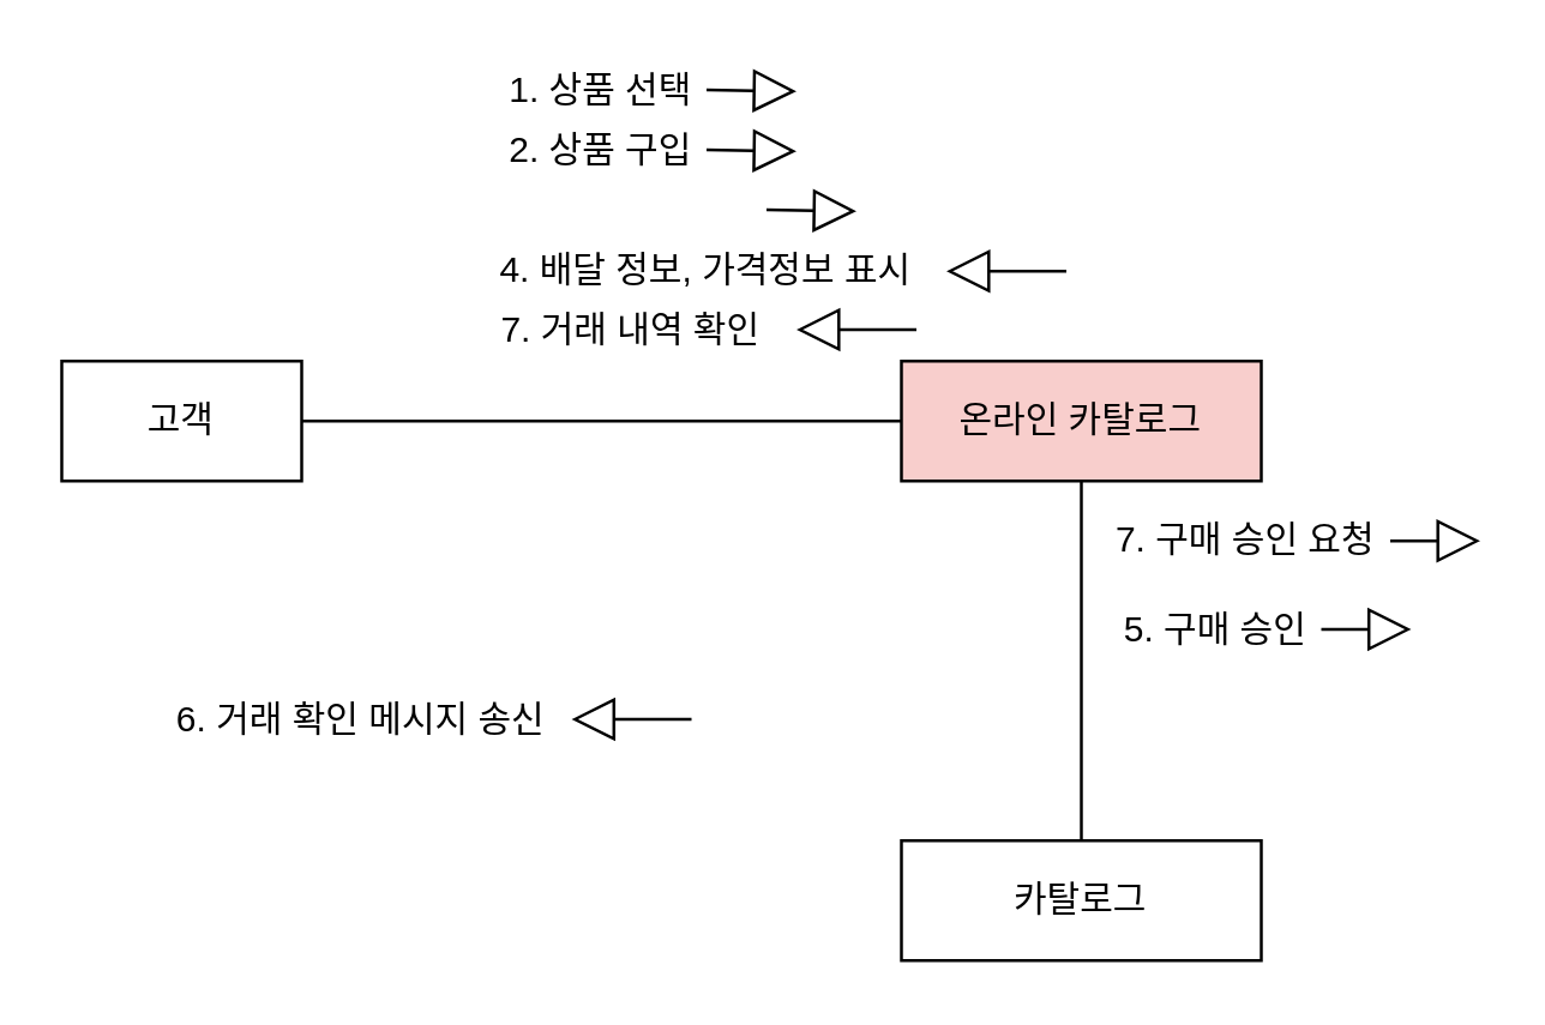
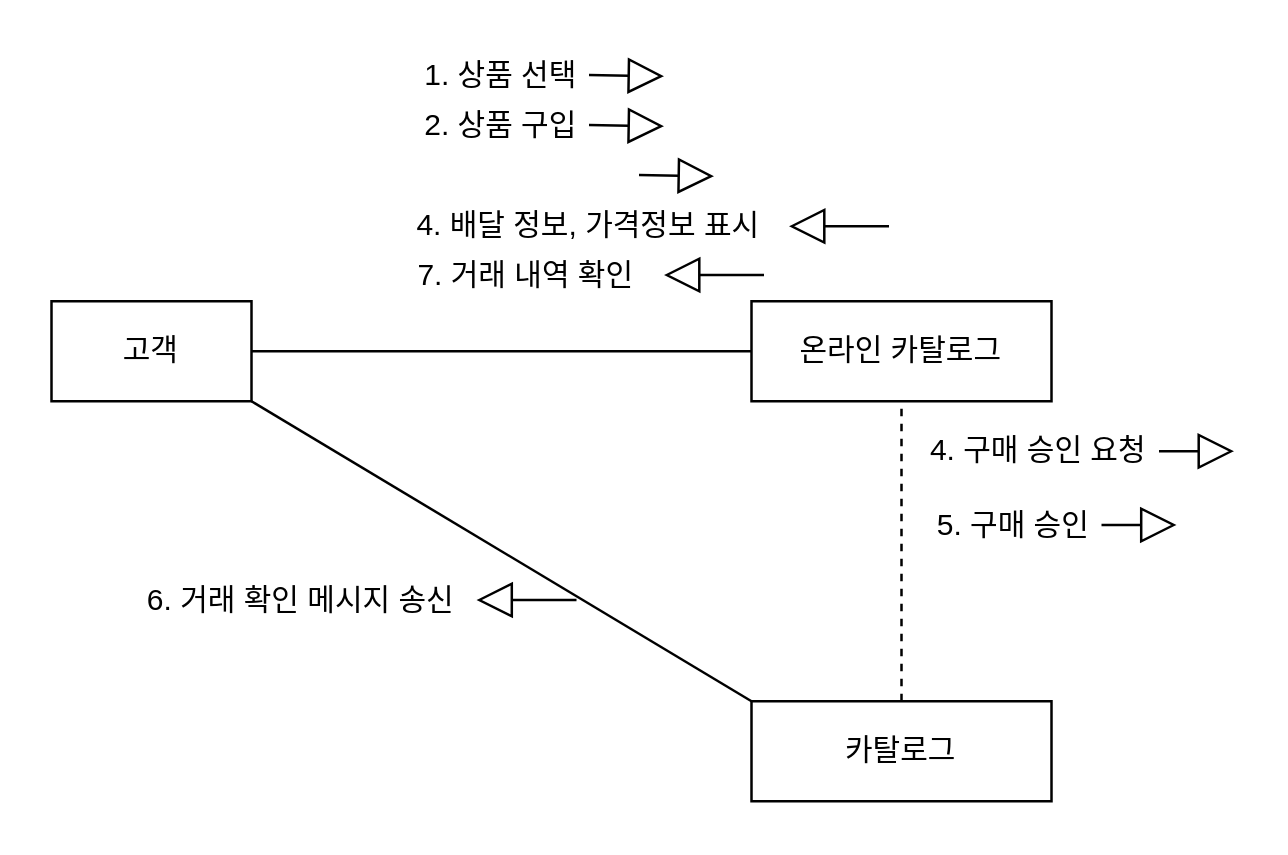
- <mxCell id="3" value="온라인 카탈로그" style="rounded=0;whiteSpace=wrap;html=1;fillColor=#f8cecc;" vertex="1" parent="1"><mxGeometry x="300" y="120" width="120" height="40" as="geometry" /></mxCell>
+ <mxCell id="3" value="온라인 카탈로그" style="rounded=0;whiteSpace=wrap;html=1;" vertex="1" parent="1"><mxGeometry x="300" y="120" width="120" height="40" as="geometry" /></mxCell>
- <mxCell id="16" value="7. 구매 승인 요청" style="text;html=1;strokeColor=none;fillColor=none;align=center;verticalAlign=middle;whiteSpace=wrap;rounded=0;" vertex="1" parent="1"><mxGeometry x="360" y="170" width="110" height="20" as="geometry" /></mxCell>
+ <mxCell id="16" value="4. 구매 승인 요청" style="text;html=1;strokeColor=none;fillColor=none;align=center;verticalAlign=middle;whiteSpace=wrap;rounded=0;" vertex="1" parent="1"><mxGeometry x="360" y="170" width="110" height="20" as="geometry" /></mxCell>
- <mxCell id="6" value="" style="endArrow=none;html=1;exitX=0.5;exitY=0;exitDx=0;exitDy=0;entryX=0.5;entryY=1;entryDx=0;entryDy=0;" edge="1" parent="1" source="4" target="3"><mxGeometry width="50" height="50" relative="1" as="geometry"><mxPoint x="150" y="150" as="sourcePoint" /><mxPoint x="310" y="150" as="targetPoint" /></mxGeometry></mxCell>
+ <mxCell id="6" value="" style="endArrow=none;html=1;exitX=0.5;exitY=0;exitDx=0;exitDy=0;entryX=0.5;entryY=1;entryDx=0;entryDy=0;dashed=1;" edge="1" parent="1" source="4" target="3"><mxGeometry width="50" height="50" relative="1" as="geometry"><mxPoint x="150" y="150" as="sourcePoint" /><mxPoint x="310" y="150" as="targetPoint" /></mxGeometry></mxCell>
+ <mxCell id="22" value="" style="endArrow=none;html=1;exitX=1;exitY=1;exitDx=0;exitDy=0;entryX=0;entryY=0;entryDx=0;entryDy=0;" edge="1" parent="1" source="2" target="4"><mxGeometry width="50" height="50" relative="1" as="geometry"><mxPoint x="140" y="200" as="sourcePoint" /><mxPoint x="300" y="200" as="targetPoint" /></mxGeometry></mxCell>
